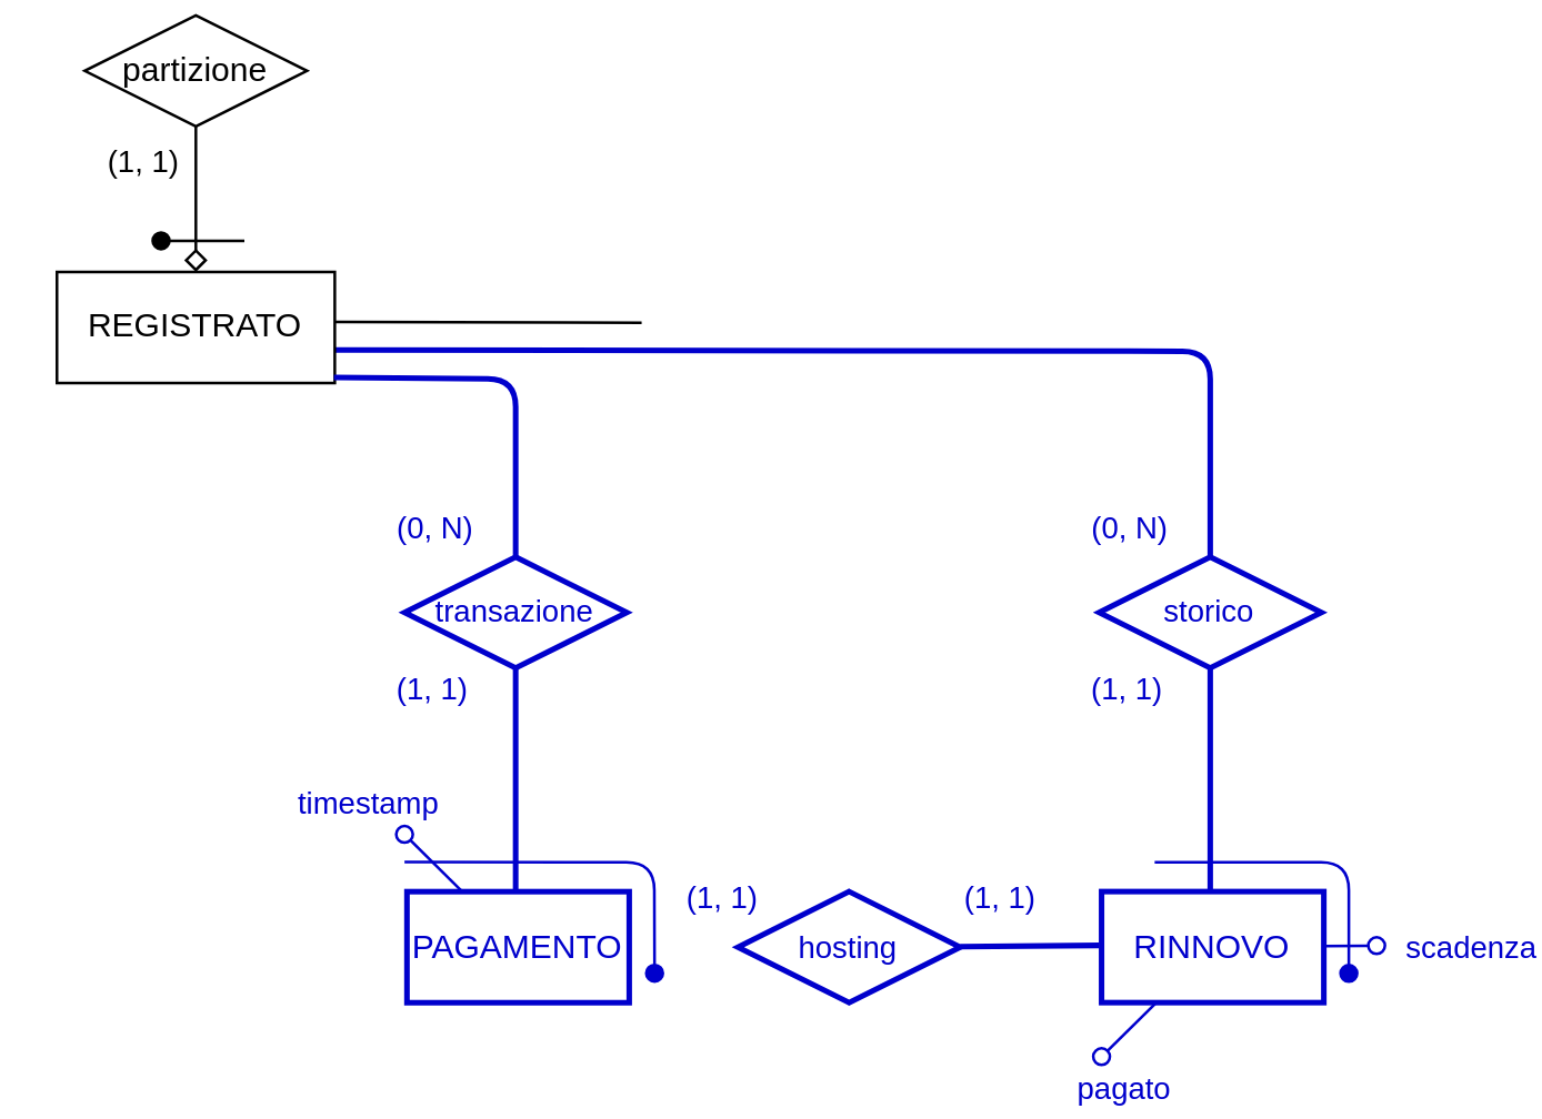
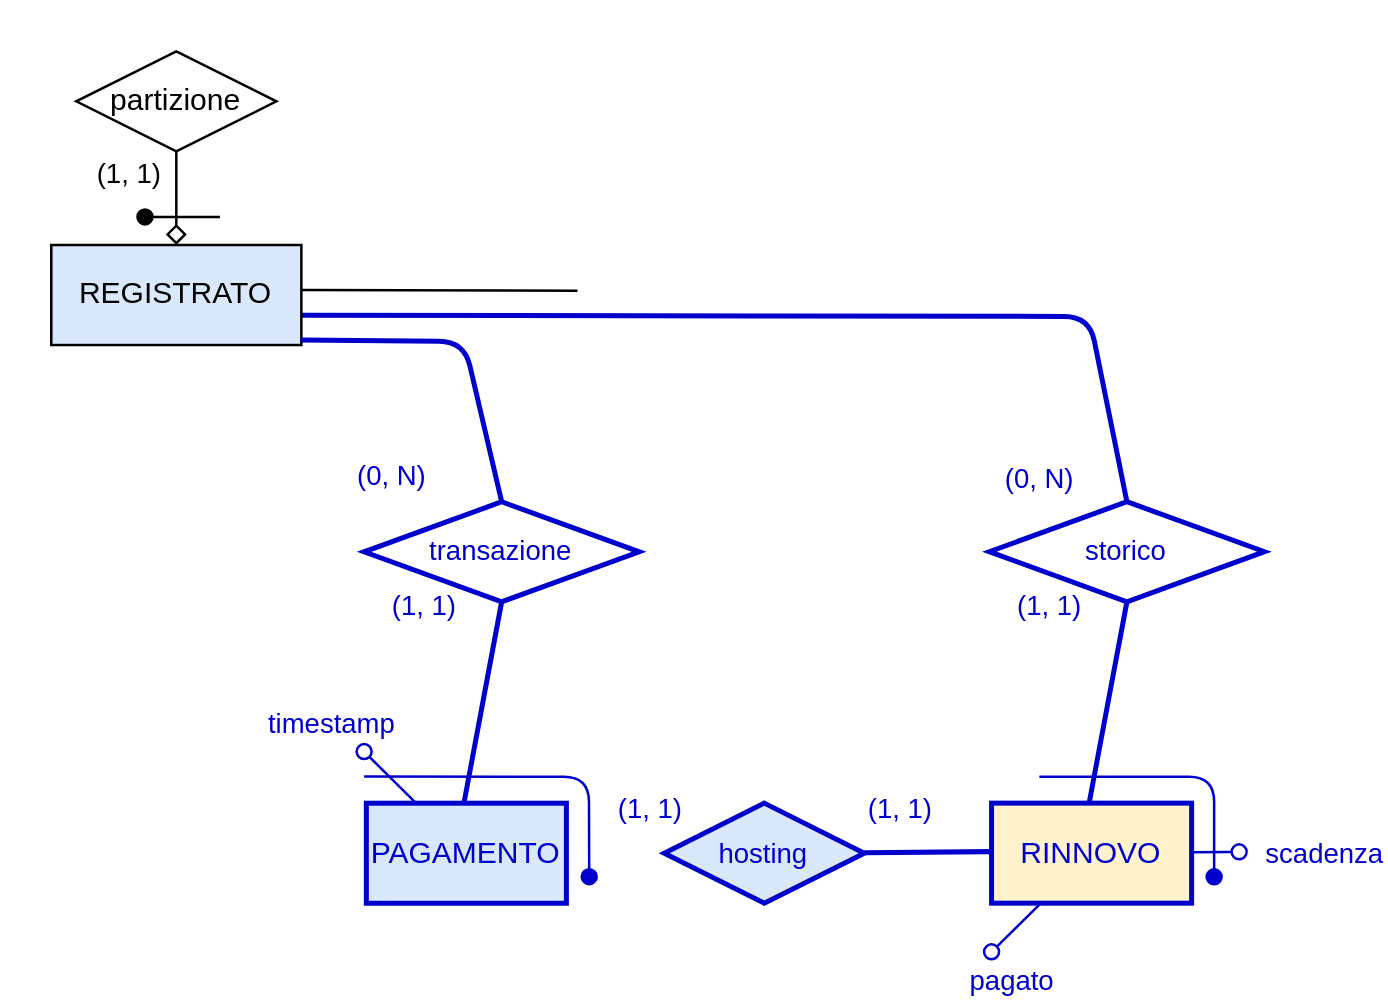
- <mxCell id="14" value="partizione" style="rhombus;whiteSpace=wrap;html=1;" parent="1" vertex="1"><mxGeometry x="30" y="5" width="80" height="40" as="geometry" /></mxCell>
+ <mxCell id="14" value="partizione" style="rhombus;whiteSpace=wrap;html=1;" parent="1" vertex="1"><mxGeometry x="30" y="20" width="80" height="40" as="geometry" /></mxCell>
- <mxCell id="16" value="REGISTRATO" style="whiteSpace=wrap;html=1;" parent="1" vertex="1"><mxGeometry x="20" y="97.44" width="100" height="40" as="geometry" /></mxCell>
+ <mxCell id="16" value="REGISTRATO" style="whiteSpace=wrap;html=1;fillColor=#dae8fc;" parent="1" vertex="1"><mxGeometry x="20" y="97.44" width="100" height="40" as="geometry" /></mxCell>
- <mxCell id="5" value="&lt;font style=&quot;font-size: 11px;&quot;&gt;storico&lt;/font&gt;" style="rhombus;whiteSpace=wrap;html=1;strokeColor=#0000CC;fontColor=#0000CC;strokeWidth=2;" parent="1" vertex="1"><mxGeometry x="395.1" y="200.08" width="80" height="40" as="geometry" /></mxCell>
+ <mxCell id="5" value="&lt;font style=&quot;font-size: 11px;&quot;&gt;storico&lt;/font&gt;" style="rhombus;whiteSpace=wrap;html=1;strokeColor=#0000CC;fontColor=#0000CC;strokeWidth=2;" parent="1" vertex="1"><mxGeometry x="395.1" y="200.08" width="110" height="40" as="geometry" /></mxCell>
- <mxCell id="18" value="&lt;font style=&quot;font-size: 11px;&quot;&gt;transazione&lt;/font&gt;" style="rhombus;whiteSpace=wrap;html=1;strokeColor=#0000CC;fontColor=#0000CC;strokeWidth=2;" parent="1" vertex="1"><mxGeometry x="145.1" y="200.11" width="80" height="40" as="geometry" /></mxCell>
+ <mxCell id="18" value="&lt;font style=&quot;font-size: 11px;&quot;&gt;transazione&lt;/font&gt;" style="rhombus;whiteSpace=wrap;html=1;strokeColor=#0000CC;fontColor=#0000CC;strokeWidth=2;" parent="1" vertex="1"><mxGeometry x="145.1" y="200.11" width="110" height="40" as="geometry" /></mxCell>
- <mxCell id="20" value="PAGAMENTO" style="whiteSpace=wrap;html=1;strokeColor=#0000CC;fontColor=#0000CC;strokeWidth=2;" parent="1" vertex="1"><mxGeometry x="145.98" y="320.64" width="80" height="40" as="geometry" /></mxCell>
+ <mxCell id="20" value="PAGAMENTO" style="whiteSpace=wrap;html=1;strokeColor=#0000CC;fontColor=#0000CC;strokeWidth=2;fillColor=#dae8fc;" parent="1" vertex="1"><mxGeometry x="145.98" y="320.64" width="80" height="40" as="geometry" /></mxCell>
- <mxCell id="25" value="&lt;font style=&quot;font-size: 11px;&quot;&gt;hosting&lt;/font&gt;" style="rhombus;whiteSpace=wrap;html=1;strokeColor=#0000CC;fontColor=#0000CC;strokeWidth=2;" parent="1" vertex="1"><mxGeometry x="265.1" y="320.61" width="80" height="40" as="geometry" /></mxCell>
+ <mxCell id="25" value="&lt;font style=&quot;font-size: 11px;&quot;&gt;hosting&lt;/font&gt;" style="rhombus;whiteSpace=wrap;html=1;strokeColor=#0000CC;fontColor=#0000CC;strokeWidth=2;fillColor=#dae8fc;" parent="1" vertex="1"><mxGeometry x="265.1" y="320.61" width="80" height="40" as="geometry" /></mxCell>
- <mxCell id="7" value="RINNOVO" style="whiteSpace=wrap;html=1;strokeColor=#0000CC;fontColor=#0000CC;strokeWidth=2;" parent="1" vertex="1"><mxGeometry x="395.98" y="320.61" width="80" height="40" as="geometry" /></mxCell>
+ <mxCell id="7" value="RINNOVO" style="whiteSpace=wrap;html=1;strokeColor=#0000CC;fontColor=#0000CC;strokeWidth=2;fillColor=#fff2cc;" parent="1" vertex="1"><mxGeometry x="395.98" y="320.61" width="80" height="40" as="geometry" /></mxCell>
